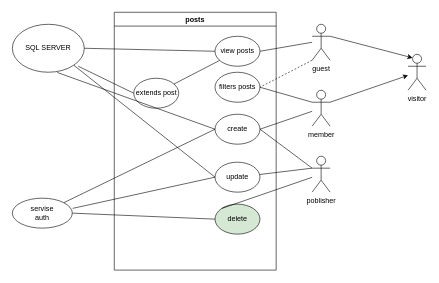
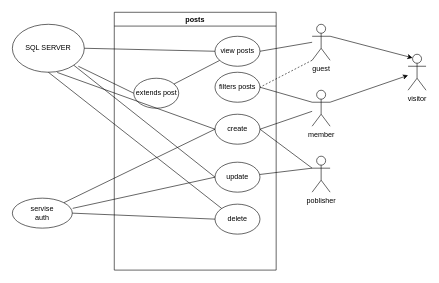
- <mxCell id="29" style="edgeStyle=none;html=1;exitX=0;exitY=0;exitDx=0;exitDy=0;endArrow=none;endFill=0;" edge="1" parent="1" source="7" target="20"><mxGeometry relative="1" as="geometry" /></mxCell>
+ <mxCell id="29" style="edgeStyle=none;html=1;exitX=0;exitY=0;exitDx=0;exitDy=0;entryX=0.5;entryY=1;entryDx=0;entryDy=0;endArrow=none;endFill=0;" edge="1" parent="1" source="7" target="23"><mxGeometry relative="1" as="geometry" /></mxCell>
- <mxCell id="7" value="delete" style="ellipse;whiteSpace=wrap;html=1;fillColor=#d5e8d4;" vertex="1" parent="2"><mxGeometry x="168" y="320" width="75" height="50" as="geometry" /></mxCell>
+ <mxCell id="7" value="delete" style="ellipse;whiteSpace=wrap;html=1;" vertex="1" parent="2"><mxGeometry x="168" y="320" width="75" height="50" as="geometry" /></mxCell>
